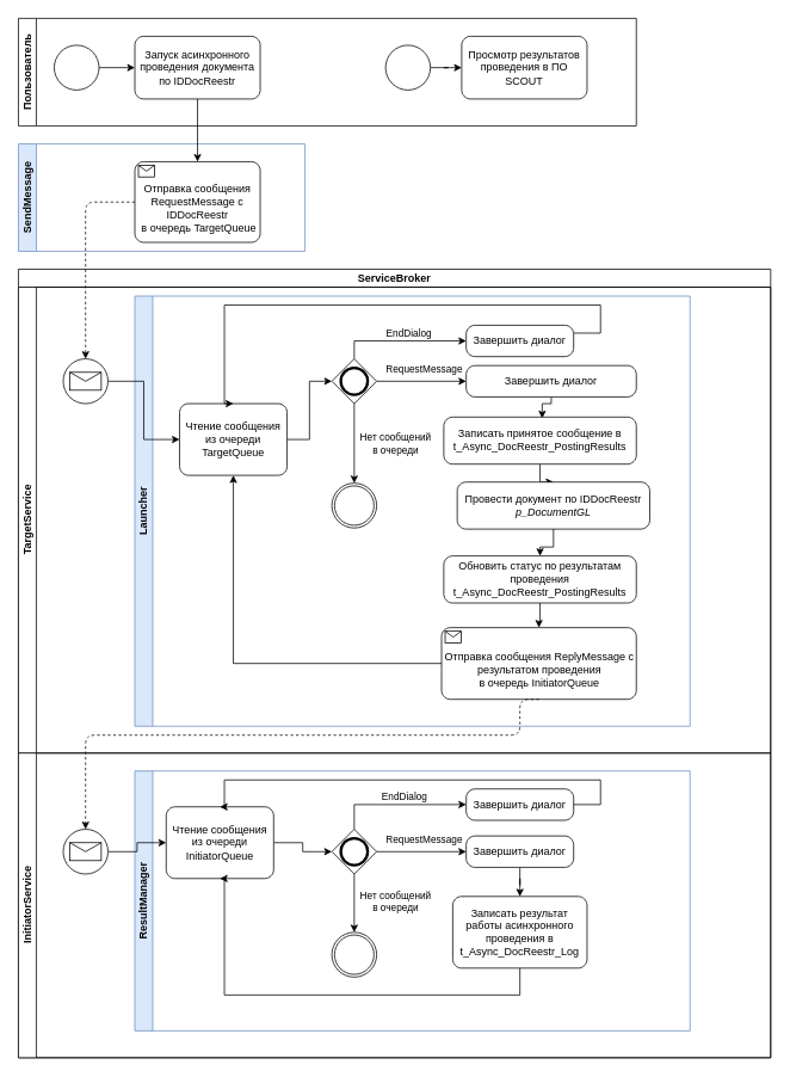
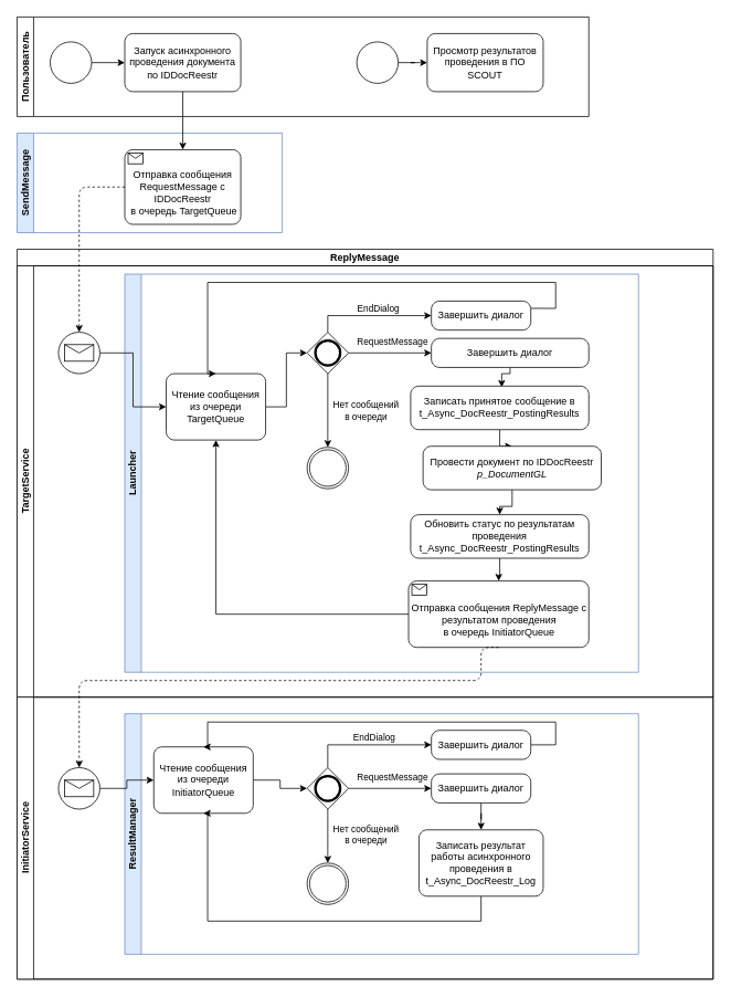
- <mxCell id="2" value="ServiceBroker" style="swimlane;html=1;childLayout=stackLayout;resizeParent=1;resizeParentMax=0;horizontal=1;startSize=20;horizontalStack=0;whiteSpace=wrap;" parent="1" vertex="1"><mxGeometry x="20" y="300" width="840" height="880" as="geometry" /></mxCell>
+ <mxCell id="2" value="ReplyMessage" style="swimlane;html=1;childLayout=stackLayout;resizeParent=1;resizeParentMax=0;horizontal=1;startSize=20;horizontalStack=0;whiteSpace=wrap;" parent="1" vertex="1"><mxGeometry x="20" y="300" width="840" height="880" as="geometry" /></mxCell>
